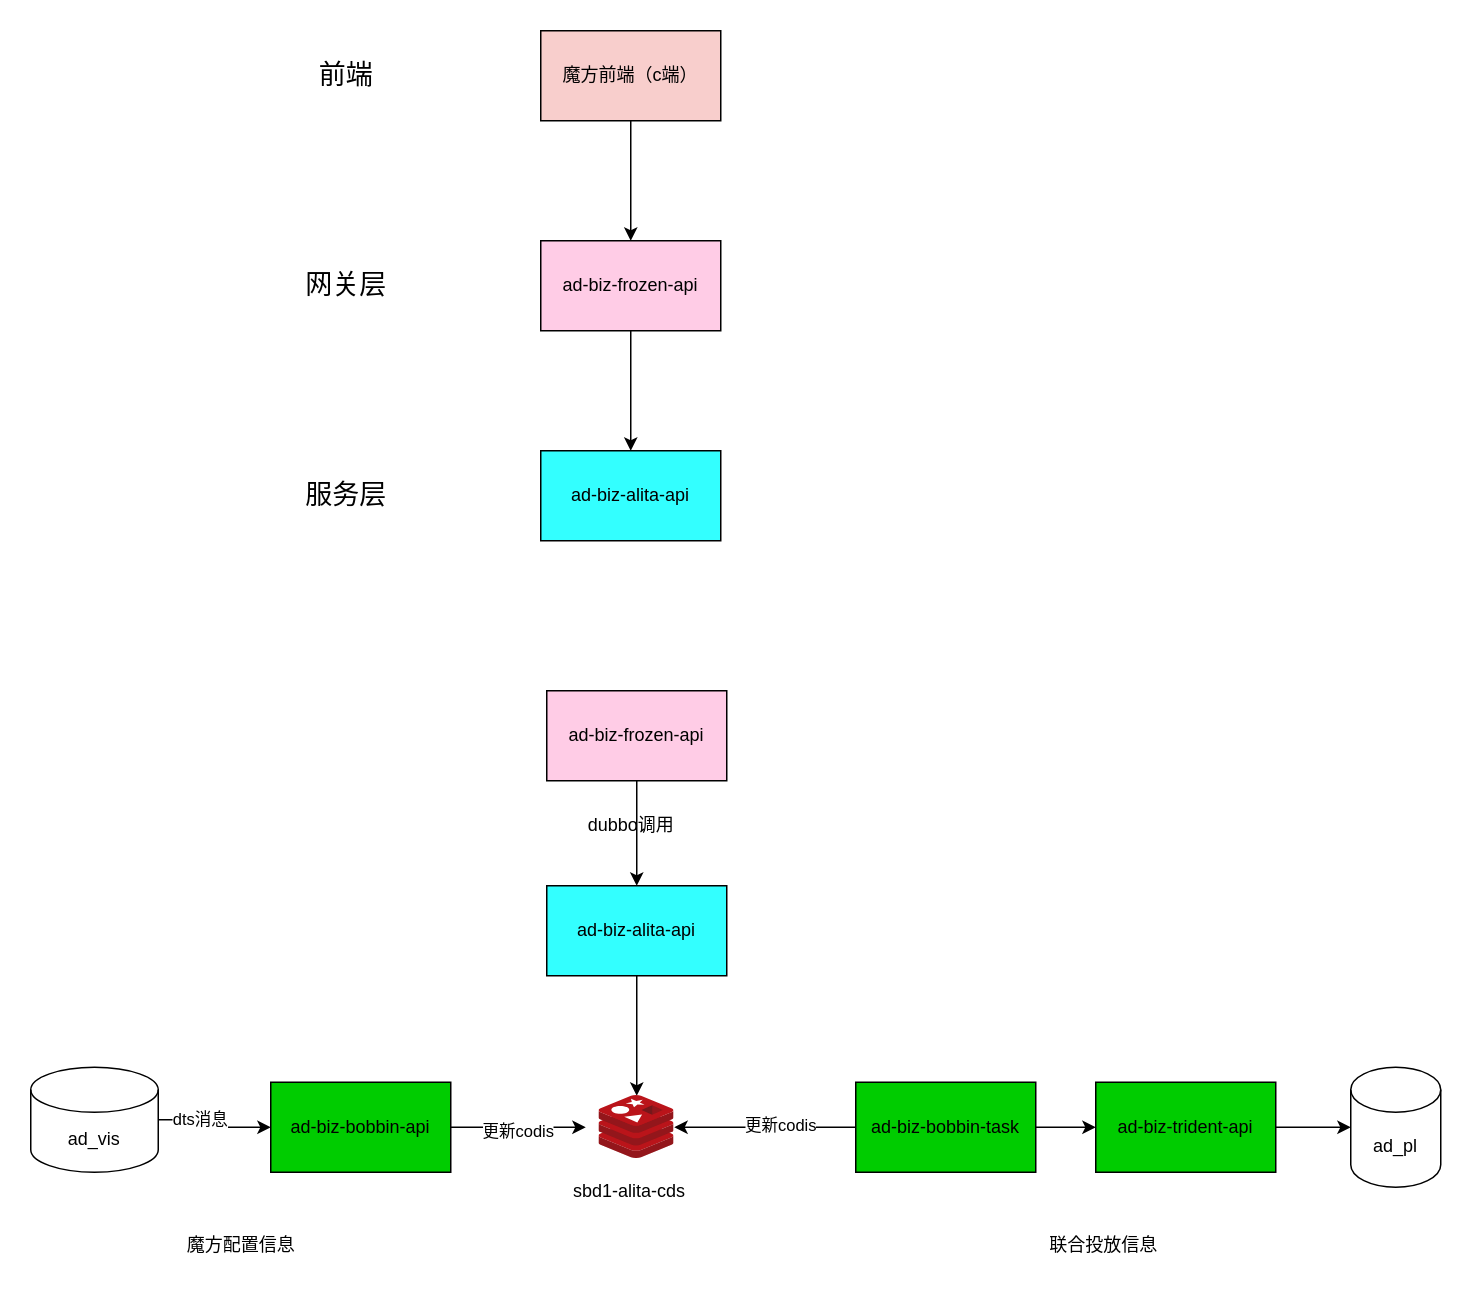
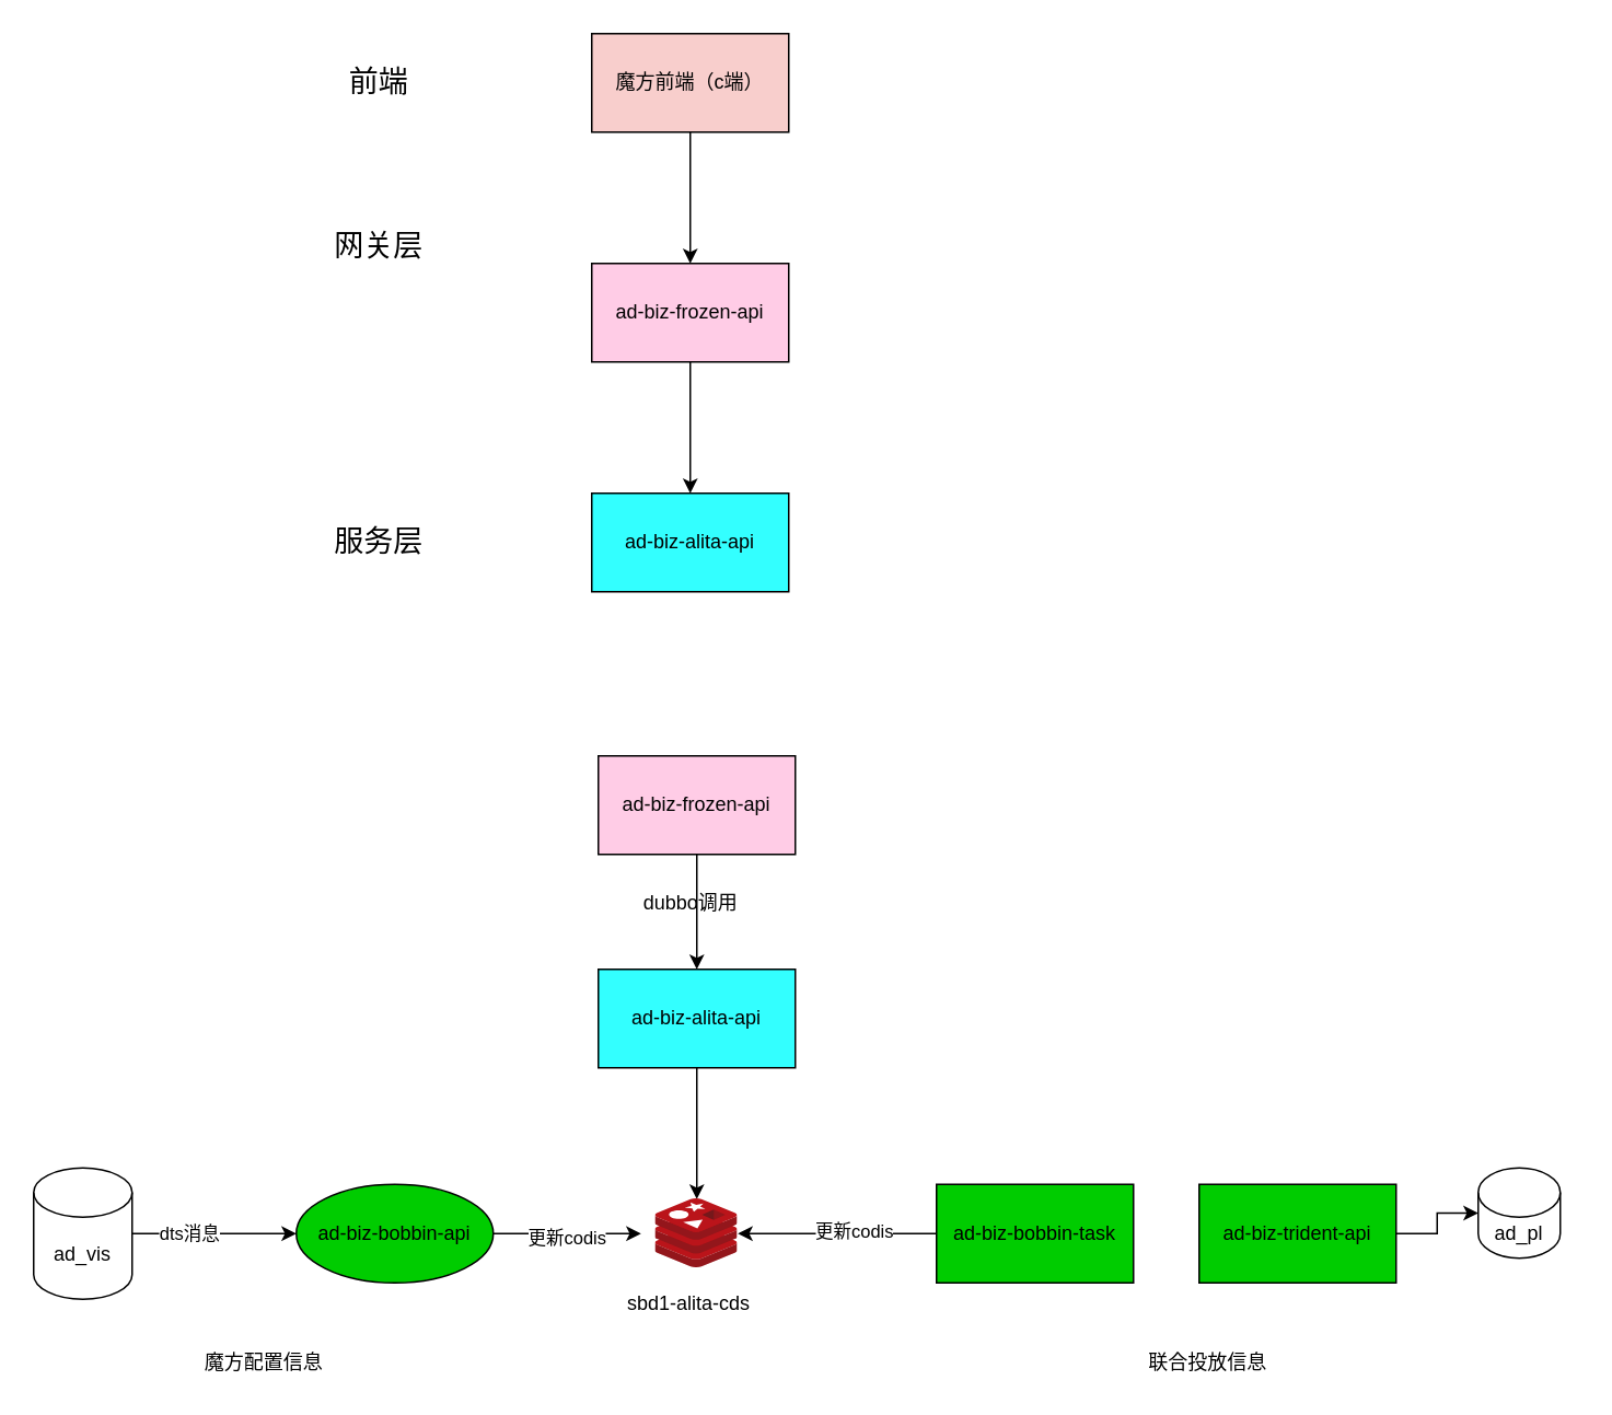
- <mxCell id="9" value="&lt;span style=&quot;font-size: 18px&quot;&gt;网关层&lt;/span&gt;" style="text;html=1;align=center;verticalAlign=middle;resizable=0;points=[];autosize=1;strokeColor=none;" vertex="1" parent="1"><mxGeometry x="195" y="180" width="70" height="20" as="geometry" /></mxCell>
+ <mxCell id="9" value="&lt;span style=&quot;font-size: 18px&quot;&gt;网关层&lt;/span&gt;" style="text;html=1;align=center;verticalAlign=middle;resizable=0;points=[];autosize=1;strokeColor=none;" vertex="1" parent="1"><mxGeometry x="195" y="140" width="70" height="20" as="geometry" /></mxCell>
- <mxCell id="19" value="ad_vis" style="shape=cylinder3;whiteSpace=wrap;html=1;boundedLbl=1;backgroundOutline=1;size=15;fillColor=#FFFFFF;" vertex="1" parent="1"><mxGeometry x="20" y="711" width="85" height="70" as="geometry" /></mxCell>
+ <mxCell id="19" value="ad_vis" style="shape=cylinder3;whiteSpace=wrap;html=1;boundedLbl=1;backgroundOutline=1;size=15;fillColor=#FFFFFF;" vertex="1" parent="1"><mxGeometry x="20" y="711" width="60" height="80" as="geometry" /></mxCell>
- <mxCell id="22" value="ad-biz-bobbin-api" style="whiteSpace=wrap;html=1;fillColor=#00CC00;" vertex="1" parent="1"><mxGeometry x="180" y="721" width="120" height="60" as="geometry" /></mxCell>
+ <mxCell id="22" value="ad-biz-bobbin-api" style="ellipse;whiteSpace=wrap;html=1;fillColor=#00CC00;" vertex="1" parent="1"><mxGeometry x="180" y="721" width="120" height="60" as="geometry" /></mxCell>
- <mxCell id="25" style="edgeStyle=orthogonalEdgeStyle;rounded=0;orthogonalLoop=1;jettySize=auto;html=1;exitX=1;exitY=0.5;exitDx=0;exitDy=0;entryX=0;entryY=0.5;entryDx=0;entryDy=0;" edge="1" parent="1" source="26" target="28"><mxGeometry relative="1" as="geometry" /></mxCell>
- <mxCell id="29" value="ad_pl" style="shape=cylinder3;whiteSpace=wrap;html=1;boundedLbl=1;backgroundOutline=1;size=15;fillColor=#FFFFFF;" vertex="1" parent="1"><mxGeometry x="900" y="711" width="60" height="80" as="geometry" /></mxCell>
+ <mxCell id="29" value="ad_pl" style="shape=cylinder3;whiteSpace=wrap;html=1;boundedLbl=1;backgroundOutline=1;size=15;fillColor=#FFFFFF;" vertex="1" parent="1"><mxGeometry x="900" y="711" width="50" height="55" as="geometry" /></mxCell>
